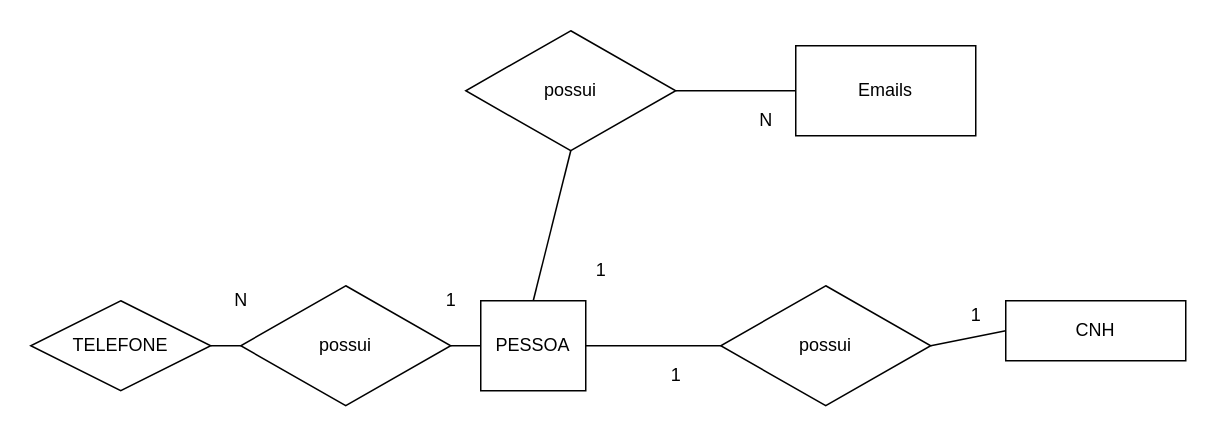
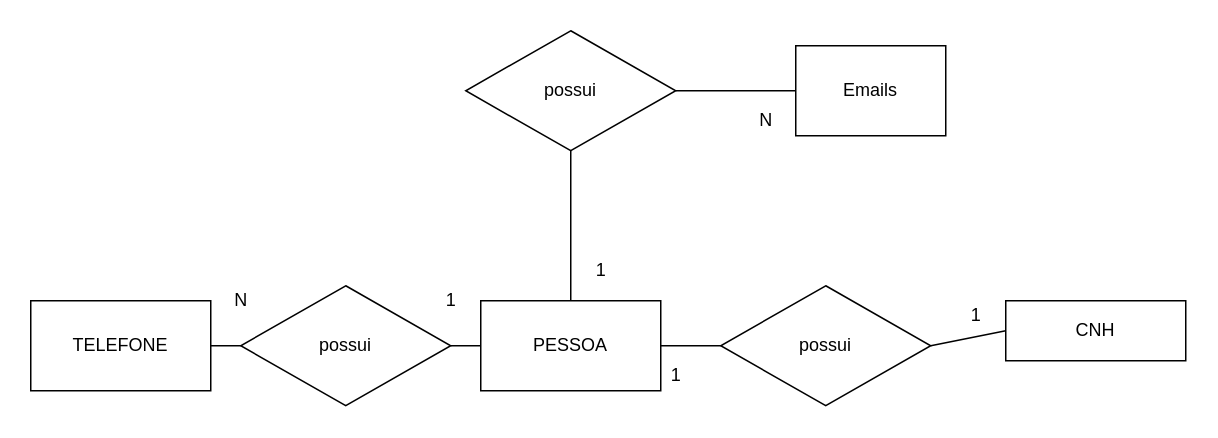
- <mxCell id="3" value="Emails" style="rounded=0;whiteSpace=wrap;html=1;" parent="1" vertex="1"><mxGeometry x="530" y="30" width="120" height="60" as="geometry" /></mxCell>
+ <mxCell id="3" value="Emails" style="rounded=0;whiteSpace=wrap;html=1;" parent="1" vertex="1"><mxGeometry x="530" y="30" width="100" height="60" as="geometry" /></mxCell>
- <mxCell id="7" value="TELEFONE" style="rhombus;whiteSpace=wrap;html=1;" parent="1" vertex="1"><mxGeometry x="20" y="200" width="120" height="60" as="geometry" /></mxCell>
+ <mxCell id="7" value="TELEFONE" style="rounded=0;whiteSpace=wrap;html=1;" parent="1" vertex="1"><mxGeometry x="20" y="200" width="120" height="60" as="geometry" /></mxCell>
- <mxCell id="2" value="PESSOA" style="rounded=0;whiteSpace=wrap;html=1;" parent="1" vertex="1"><mxGeometry x="320" y="200" width="70" height="60" as="geometry" /></mxCell>
+ <mxCell id="2" value="PESSOA" style="rounded=0;whiteSpace=wrap;html=1;" parent="1" vertex="1"><mxGeometry x="320" y="200" width="120" height="60" as="geometry" /></mxCell>
